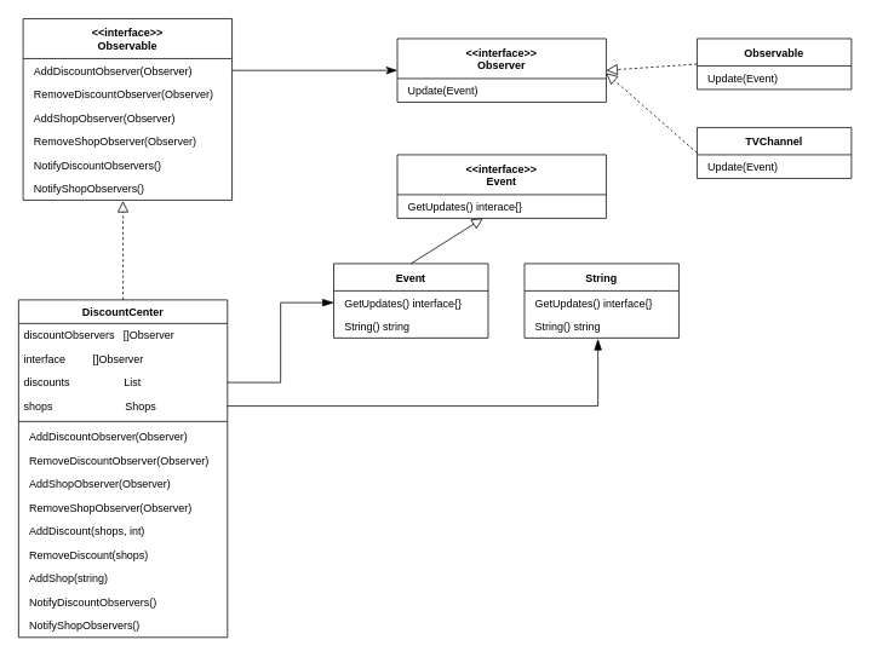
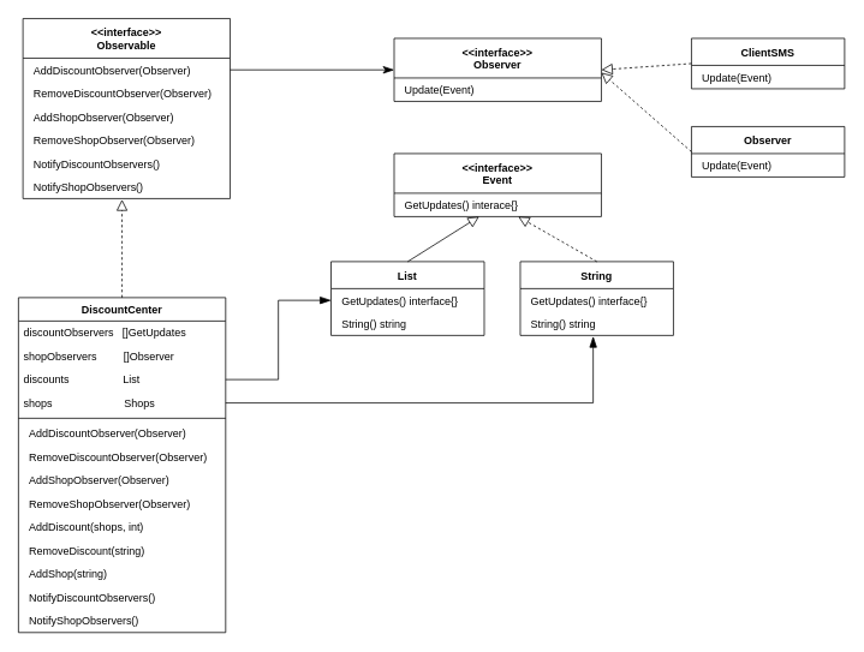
- <mxCell id="40" value="Observable" style="swimlane;fontStyle=1;childLayout=stackLayout;horizontal=1;startSize=30;fillColor=none;horizontalStack=0;resizeParent=1;resizeParentMax=0;resizeLast=0;collapsible=1;marginBottom=0;labelBackgroundColor=none;fontSize=12;html=0;" vertex="1" parent="1"><mxGeometry x="767" y="42" width="170" height="56" as="geometry" /></mxCell>
+ <mxCell id="40" value="ClientSMS" style="swimlane;fontStyle=1;childLayout=stackLayout;horizontal=1;startSize=30;fillColor=none;horizontalStack=0;resizeParent=1;resizeParentMax=0;resizeLast=0;collapsible=1;marginBottom=0;labelBackgroundColor=none;fontSize=12;html=0;" vertex="1" parent="1"><mxGeometry x="767" y="42" width="170" height="56" as="geometry" /></mxCell>
- <mxCell id="42" value="TVChannel" style="swimlane;fontStyle=1;childLayout=stackLayout;horizontal=1;startSize=30;fillColor=none;horizontalStack=0;resizeParent=1;resizeParentMax=0;resizeLast=0;collapsible=1;marginBottom=0;labelBackgroundColor=none;fontSize=12;html=0;" vertex="1" parent="1"><mxGeometry x="767" y="140" width="170" height="56" as="geometry" /></mxCell>
+ <mxCell id="42" value="Observer" style="swimlane;fontStyle=1;childLayout=stackLayout;horizontal=1;startSize=30;fillColor=none;horizontalStack=0;resizeParent=1;resizeParentMax=0;resizeLast=0;collapsible=1;marginBottom=0;labelBackgroundColor=none;fontSize=12;html=0;" vertex="1" parent="1"><mxGeometry x="767" y="140" width="170" height="56" as="geometry" /></mxCell>
+ <mxCell id="37" value="" style="endArrow=block;html=1;exitX=0.5;exitY=0;exitDx=0;exitDy=0;endSize=10;endFill=0;dashed=1;" edge="1" parent="1" source="30" target="29"><mxGeometry width="50" height="50" relative="1" as="geometry"><mxPoint x="537" y="497.01" as="sourcePoint" /><mxPoint x="602.96" y="450" as="targetPoint" /></mxGeometry></mxCell>
- <mxCell id="33" value="Event" style="swimlane;fontStyle=1;childLayout=stackLayout;horizontal=1;startSize=30;fillColor=none;horizontalStack=0;resizeParent=1;resizeParentMax=0;resizeLast=0;collapsible=1;marginBottom=0;labelBackgroundColor=none;fontSize=12;html=0;" vertex="1" parent="1"><mxGeometry x="367" y="290" width="170" height="82" as="geometry" /></mxCell>
+ <mxCell id="33" value="List" style="swimlane;fontStyle=1;childLayout=stackLayout;horizontal=1;startSize=30;fillColor=none;horizontalStack=0;resizeParent=1;resizeParentMax=0;resizeLast=0;collapsible=1;marginBottom=0;labelBackgroundColor=none;fontSize=12;html=0;" vertex="1" parent="1"><mxGeometry x="367" y="290" width="170" height="82" as="geometry" /></mxCell>
- <mxCell id="11" value="discountObservers   []Observer" style="text;strokeColor=none;fillColor=none;align=left;verticalAlign=top;spacingLeft=4;spacingRight=4;overflow=hidden;rotatable=0;points=[[0,0.5],[1,0.5]];portConstraint=eastwest;fontStyle=0" vertex="1" parent="10"><mxGeometry y="26" width="230" height="26" as="geometry" /></mxCell>
+ <mxCell id="11" value="discountObservers   []GetUpdates" style="text;strokeColor=none;fillColor=none;align=left;verticalAlign=top;spacingLeft=4;spacingRight=4;overflow=hidden;rotatable=0;points=[[0,0.5],[1,0.5]];portConstraint=eastwest;fontStyle=0" vertex="1" parent="10"><mxGeometry y="26" width="230" height="26" as="geometry" /></mxCell>
- <mxCell id="12" value="interface         []Observer" style="text;strokeColor=none;fillColor=none;align=left;verticalAlign=top;spacingLeft=4;spacingRight=4;overflow=hidden;rotatable=0;points=[[0,0.5],[1,0.5]];portConstraint=eastwest;fontStyle=0" vertex="1" parent="10"><mxGeometry y="52" width="230" height="26" as="geometry" /></mxCell>
+ <mxCell id="12" value="shopObservers         []Observer" style="text;strokeColor=none;fillColor=none;align=left;verticalAlign=top;spacingLeft=4;spacingRight=4;overflow=hidden;rotatable=0;points=[[0,0.5],[1,0.5]];portConstraint=eastwest;fontStyle=0" vertex="1" parent="10"><mxGeometry y="52" width="230" height="26" as="geometry" /></mxCell>
- <mxCell id="21" value="RemoveDiscount(shops)" style="text;strokeColor=none;fillColor=none;align=left;verticalAlign=top;spacingLeft=10;spacingRight=4;overflow=hidden;rotatable=0;points=[[0,0.5],[1,0.5]];portConstraint=eastwest;" vertex="1" parent="10"><mxGeometry y="268" width="230" height="26" as="geometry" /></mxCell>
+ <mxCell id="21" value="RemoveDiscount(string)" style="text;strokeColor=none;fillColor=none;align=left;verticalAlign=top;spacingLeft=10;spacingRight=4;overflow=hidden;rotatable=0;points=[[0,0.5],[1,0.5]];portConstraint=eastwest;" vertex="1" parent="10"><mxGeometry y="268" width="230" height="26" as="geometry" /></mxCell>
